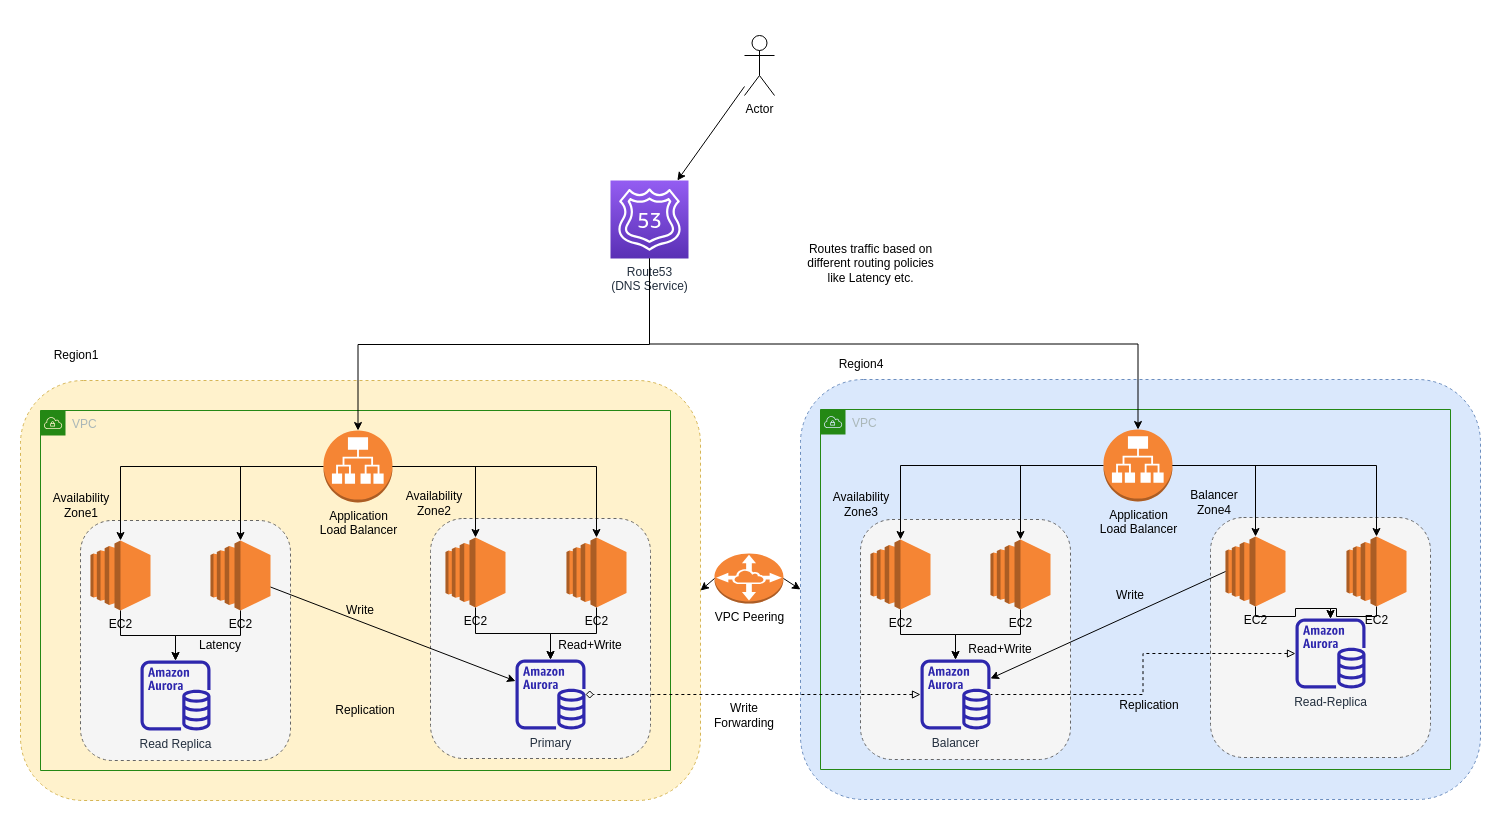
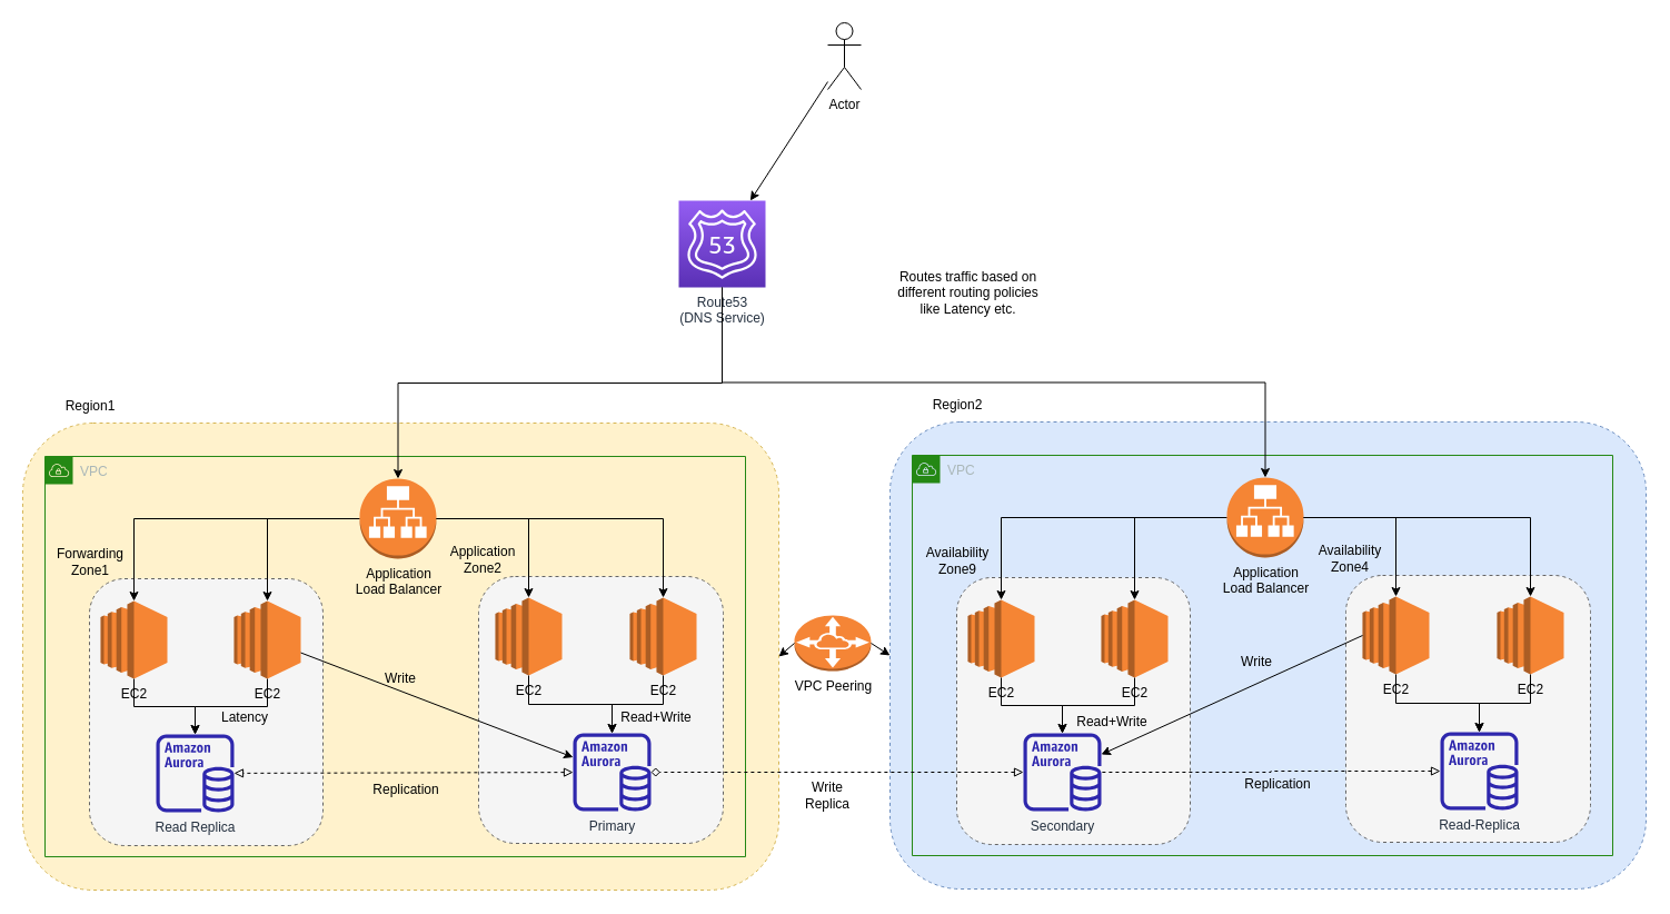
- <mxCell id="29" value="Actor" style="shape=umlActor;verticalLabelPosition=bottom;verticalAlign=top;html=1;outlineConnect=0;" parent="1" vertex="1"><mxGeometry x="744" y="35" width="30" height="60" as="geometry" /></mxCell>
+ <mxCell id="29" value="Actor" style="shape=umlActor;verticalLabelPosition=bottom;verticalAlign=top;html=1;outlineConnect=0;" parent="1" vertex="1"><mxGeometry x="744" y="20" width="30" height="60" as="geometry" /></mxCell>
- <mxCell id="31" value="Region1" style="text;html=1;strokeColor=none;fillColor=none;align=center;verticalAlign=middle;whiteSpace=wrap;rounded=0;dashed=1;fillStyle=solid;" parent="1" vertex="1"><mxGeometry x="46" y="340" width="60" height="30" as="geometry" /></mxCell>
+ <mxCell id="31" value="Region1" style="text;html=1;strokeColor=none;fillColor=none;align=center;verticalAlign=middle;whiteSpace=wrap;rounded=0;dashed=1;fillStyle=solid;" parent="1" vertex="1"><mxGeometry x="51" y="350" width="60" height="30" as="geometry" /></mxCell>
- <mxCell id="55" value="Region4" style="text;html=1;strokeColor=none;fillColor=none;align=center;verticalAlign=middle;whiteSpace=wrap;rounded=0;dashed=1;fillStyle=solid;" parent="1" vertex="1"><mxGeometry x="831" y="349" width="60" height="30" as="geometry" /></mxCell>
+ <mxCell id="55" value="Region2" style="text;html=1;strokeColor=none;fillColor=none;align=center;verticalAlign=middle;whiteSpace=wrap;rounded=0;dashed=1;fillStyle=solid;" parent="1" vertex="1"><mxGeometry x="831" y="349" width="60" height="30" as="geometry" /></mxCell>
- <mxCell id="47" value="&lt;div&gt;Balancer &lt;br&gt;&lt;/div&gt;&lt;div&gt;Zone4&lt;/div&gt;" style="text;html=1;strokeColor=none;fillColor=none;align=center;verticalAlign=middle;whiteSpace=wrap;rounded=0;dashed=1;" parent="42" vertex="1"><mxGeometry x="339" y="78" width="110" height="30" as="geometry" /></mxCell>
+ <mxCell id="47" value="&lt;div&gt;Availability &lt;br&gt;&lt;/div&gt;&lt;div&gt;Zone4&lt;/div&gt;" style="text;html=1;strokeColor=none;fillColor=none;align=center;verticalAlign=middle;whiteSpace=wrap;rounded=0;dashed=1;" parent="42" vertex="1"><mxGeometry x="339" y="78" width="110" height="30" as="geometry" /></mxCell>
- <mxCell id="17" value="&lt;div&gt;Availability &lt;br&gt;&lt;/div&gt;&lt;div&gt;Zone2&lt;/div&gt;" style="text;html=1;strokeColor=none;fillColor=none;align=center;verticalAlign=middle;whiteSpace=wrap;rounded=0;dashed=1;" parent="12" vertex="1"><mxGeometry x="339" y="78" width="110" height="30" as="geometry" /></mxCell>
+ <mxCell id="17" value="&lt;div&gt;Application &lt;br&gt;&lt;/div&gt;&lt;div&gt;Zone2&lt;/div&gt;" style="text;html=1;strokeColor=none;fillColor=none;align=center;verticalAlign=middle;whiteSpace=wrap;rounded=0;dashed=1;" parent="12" vertex="1"><mxGeometry x="339" y="78" width="110" height="30" as="geometry" /></mxCell>
- <mxCell id="36" value="&lt;div&gt;Availability &lt;br&gt;&lt;/div&gt;&lt;div&gt;Zone3&lt;/div&gt;" style="text;html=1;strokeColor=none;fillColor=none;align=center;verticalAlign=middle;whiteSpace=wrap;rounded=0;dashed=1;" parent="1" vertex="1"><mxGeometry x="806" y="489" width="110" height="30" as="geometry" /></mxCell>
+ <mxCell id="36" value="&lt;div&gt;Availability &lt;br&gt;&lt;/div&gt;&lt;div&gt;Zone9&lt;/div&gt;" style="text;html=1;strokeColor=none;fillColor=none;align=center;verticalAlign=middle;whiteSpace=wrap;rounded=0;dashed=1;" parent="1" vertex="1"><mxGeometry x="806" y="489" width="110" height="30" as="geometry" /></mxCell>
- <mxCell id="6" value="&lt;div&gt;Availability &lt;br&gt;&lt;/div&gt;&lt;div&gt;Zone1&lt;/div&gt;" style="text;html=1;strokeColor=none;fillColor=none;align=center;verticalAlign=middle;whiteSpace=wrap;rounded=0;dashed=1;" parent="1" vertex="1"><mxGeometry x="26" y="490" width="110" height="30" as="geometry" /></mxCell>
+ <mxCell id="6" value="&lt;div&gt;Forwarding &lt;br&gt;&lt;/div&gt;&lt;div&gt;Zone1&lt;/div&gt;" style="text;html=1;strokeColor=none;fillColor=none;align=center;verticalAlign=middle;whiteSpace=wrap;rounded=0;dashed=1;" parent="1" vertex="1"><mxGeometry x="26" y="490" width="110" height="30" as="geometry" /></mxCell>
- <mxCell id="48" value="Read-Replica" style="sketch=0;outlineConnect=0;fontColor=#232F3E;gradientColor=none;fillColor=#2E27AD;strokeColor=none;dashed=0;verticalLabelPosition=bottom;verticalAlign=top;align=center;html=1;fontSize=12;fontStyle=0;aspect=fixed;pointerEvents=1;shape=mxgraph.aws4.aurora_instance;" parent="42" vertex="1"><mxGeometry x="475" y="209" width="70" height="70" as="geometry" /></mxCell>
+ <mxCell id="48" value="Read-Replica" style="sketch=0;outlineConnect=0;fontColor=#232F3E;gradientColor=none;fillColor=#2E27AD;strokeColor=none;dashed=0;verticalLabelPosition=bottom;verticalAlign=top;align=center;html=1;fontSize=12;fontStyle=0;aspect=fixed;pointerEvents=1;shape=mxgraph.aws4.aurora_instance;" parent="42" vertex="1"><mxGeometry x="475" y="249" width="70" height="70" as="geometry" /></mxCell>
+ <mxCell id="60" value="" style="endArrow=block;html=1;rounded=0;elbow=vertical;dashed=1;startArrow=block;startFill=0;endFill=0;" parent="1" source="18" target="7" edge="1"><mxGeometry width="50" height="50" relative="1" as="geometry"><mxPoint x="370" y="520" as="sourcePoint" /><mxPoint x="390" y="690" as="targetPoint" /></mxGeometry></mxCell>
- <mxCell id="64" value="Write Forwarding" style="text;html=1;strokeColor=none;fillColor=none;align=center;verticalAlign=middle;whiteSpace=wrap;rounded=0;dashed=1;" parent="1" vertex="1"><mxGeometry x="714" y="700" width="60" height="30" as="geometry" /></mxCell>
+ <mxCell id="64" value="Write Replica" style="text;html=1;strokeColor=none;fillColor=none;align=center;verticalAlign=middle;whiteSpace=wrap;rounded=0;dashed=1;" parent="1" vertex="1"><mxGeometry x="714" y="700" width="60" height="30" as="geometry" /></mxCell>
- <mxCell id="37" value="Balancer" style="sketch=0;outlineConnect=0;fontColor=#232F3E;gradientColor=none;fillColor=#2E27AD;strokeColor=none;dashed=0;verticalLabelPosition=bottom;verticalAlign=top;align=center;html=1;fontSize=12;fontStyle=0;aspect=fixed;pointerEvents=1;shape=mxgraph.aws4.aurora_instance;" parent="1" vertex="1"><mxGeometry x="920" y="659" width="70" height="70" as="geometry" /></mxCell>
+ <mxCell id="37" value="Secondary" style="sketch=0;outlineConnect=0;fontColor=#232F3E;gradientColor=none;fillColor=#2E27AD;strokeColor=none;dashed=0;verticalLabelPosition=bottom;verticalAlign=top;align=center;html=1;fontSize=12;fontStyle=0;aspect=fixed;pointerEvents=1;shape=mxgraph.aws4.aurora_instance;" parent="1" vertex="1"><mxGeometry x="920" y="659" width="70" height="70" as="geometry" /></mxCell>
